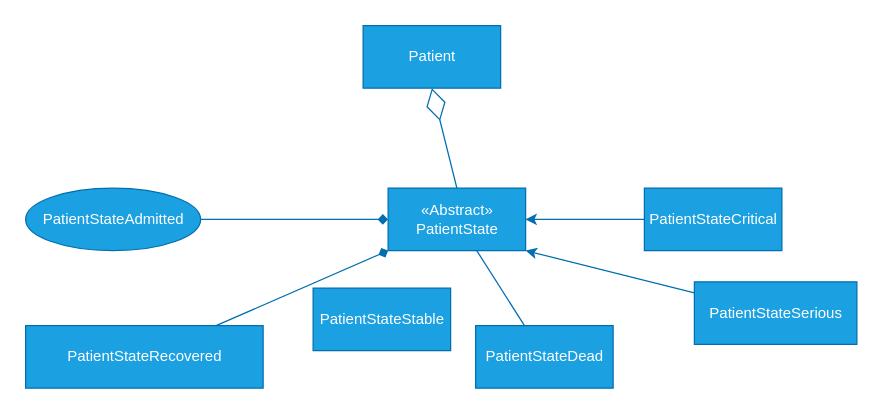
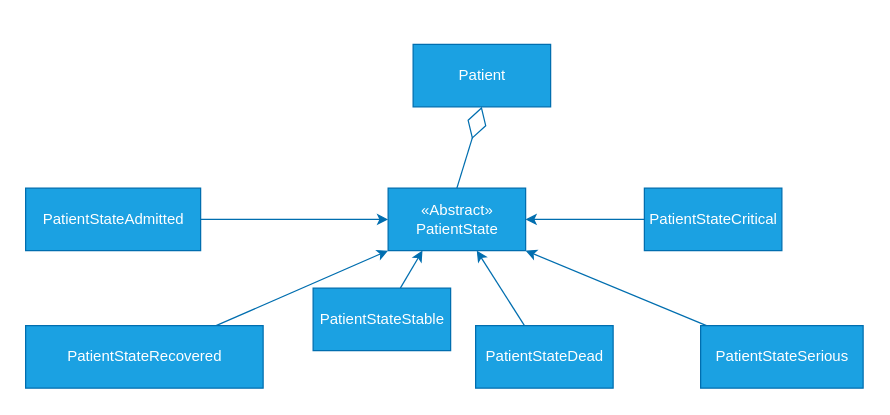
- <mxCell id="2" value="Patient" style="html=1;fillColor=#1ba1e2;fontColor=#ffffff;strokeColor=#006EAF;" vertex="1" parent="1"><mxGeometry x="290" y="20" width="110" height="50" as="geometry" /></mxCell>
+ <mxCell id="2" value="Patient" style="html=1;fillColor=#1ba1e2;fontColor=#ffffff;strokeColor=#006EAF;" vertex="1" parent="1"><mxGeometry x="330" y="35" width="110" height="50" as="geometry" /></mxCell>
- <mxCell id="4" value="PatientStateAdmitted" style="ellipse;html=1;fillColor=#1ba1e2;fontColor=#ffffff;strokeColor=#006EAF;" vertex="1" parent="1"><mxGeometry x="20" y="150" width="140" height="50" as="geometry" /></mxCell>
+ <mxCell id="4" value="PatientStateAdmitted" style="html=1;fillColor=#1ba1e2;fontColor=#ffffff;strokeColor=#006EAF;" vertex="1" parent="1"><mxGeometry x="20" y="150" width="140" height="50" as="geometry" /></mxCell>
- <mxCell id="3" style="edgeStyle=none;html=1;entryX=0;entryY=0.5;entryDx=0;entryDy=0;fillColor=#1ba1e2;strokeColor=#006EAF;endArrow=diamond;" edge="1" parent="1" source="4" target="15"><mxGeometry relative="1" as="geometry" /></mxCell>
+ <mxCell id="3" style="edgeStyle=none;html=1;entryX=0;entryY=0.5;entryDx=0;entryDy=0;fillColor=#1ba1e2;strokeColor=#006EAF;" edge="1" parent="1" source="4" target="15"><mxGeometry relative="1" as="geometry" /></mxCell>
- <mxCell id="9" style="edgeStyle=none;html=1;entryX=0;entryY=1;entryDx=0;entryDy=0;fillColor=#1ba1e2;strokeColor=#006EAF;endArrow=diamond;" edge="1" parent="1" source="10" target="15"><mxGeometry relative="1" as="geometry" /></mxCell>
+ <mxCell id="9" style="edgeStyle=none;html=1;entryX=0;entryY=1;entryDx=0;entryDy=0;fillColor=#1ba1e2;strokeColor=#006EAF;" edge="1" parent="1" source="10" target="15"><mxGeometry relative="1" as="geometry" /></mxCell>
- <mxCell id="7" style="edgeStyle=none;html=1;fillColor=#1ba1e2;strokeColor=#006EAF;endArrow=none;" edge="1" parent="1" source="8" target="15"><mxGeometry relative="1" as="geometry" /></mxCell>
+ <mxCell id="7" style="edgeStyle=none;html=1;fillColor=#1ba1e2;strokeColor=#006EAF;" edge="1" parent="1" source="8" target="15"><mxGeometry relative="1" as="geometry" /></mxCell>
+ <mxCell id="11" style="edgeStyle=none;html=1;entryX=0.25;entryY=1;entryDx=0;entryDy=0;fillColor=#1ba1e2;strokeColor=#006EAF;" edge="1" parent="1" source="12" target="15"><mxGeometry relative="1" as="geometry" /></mxCell>
- <mxCell id="14" value="PatientStateSerious" style="html=1;fillColor=#1ba1e2;fontColor=#ffffff;strokeColor=#006EAF;" vertex="1" parent="1"><mxGeometry x="555" y="225" width="130" height="50" as="geometry" /></mxCell>
+ <mxCell id="14" value="PatientStateSerious" style="html=1;fillColor=#1ba1e2;fontColor=#ffffff;strokeColor=#006EAF;" vertex="1" parent="1"><mxGeometry x="560" y="260" width="130" height="50" as="geometry" /></mxCell>
